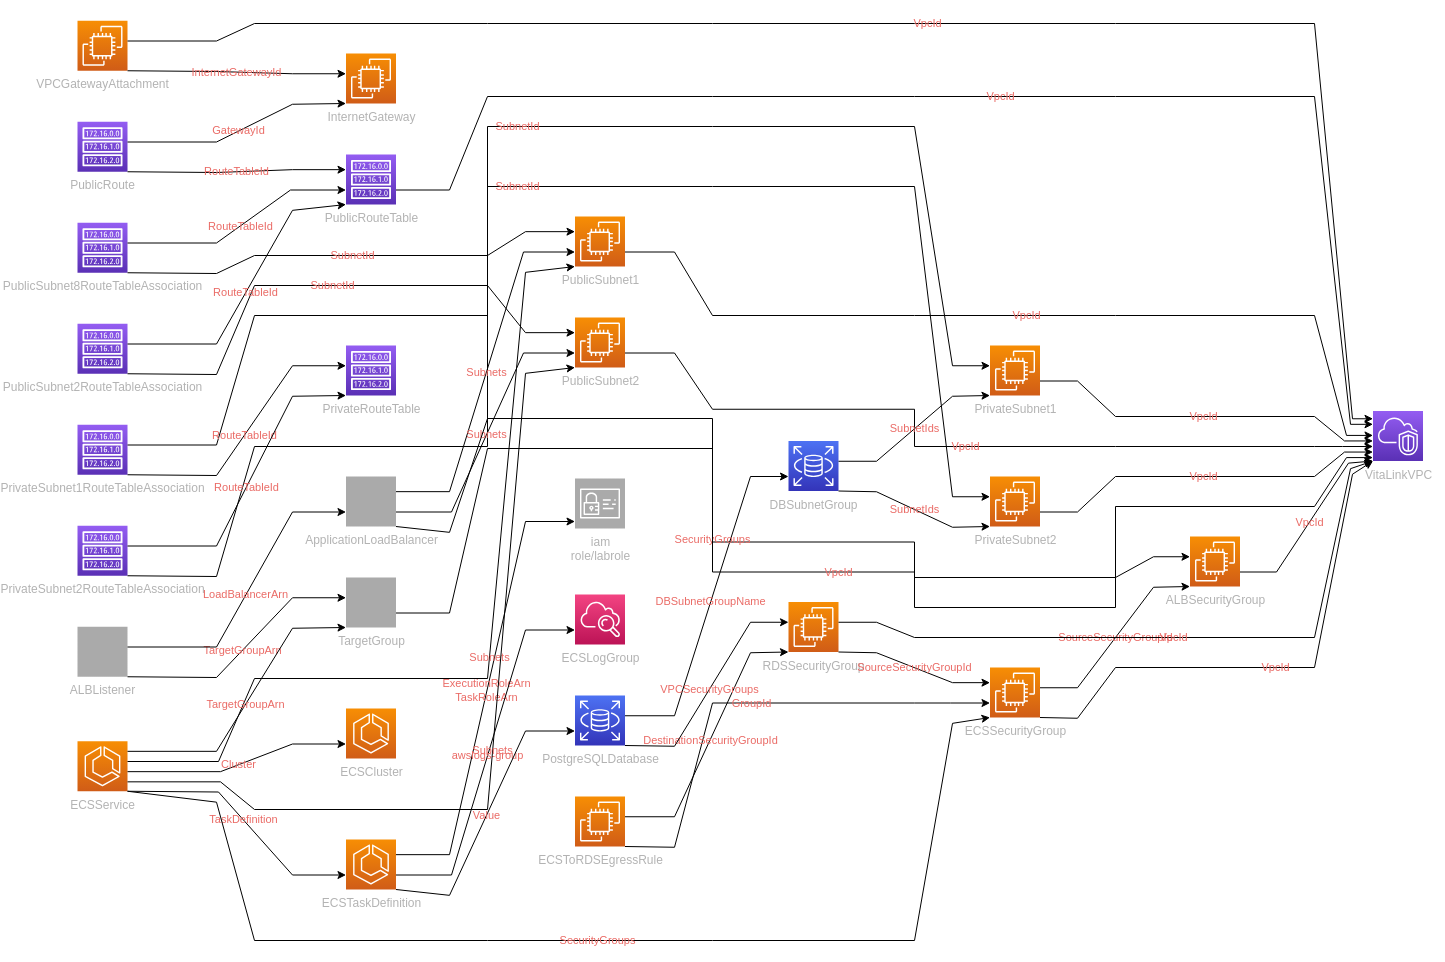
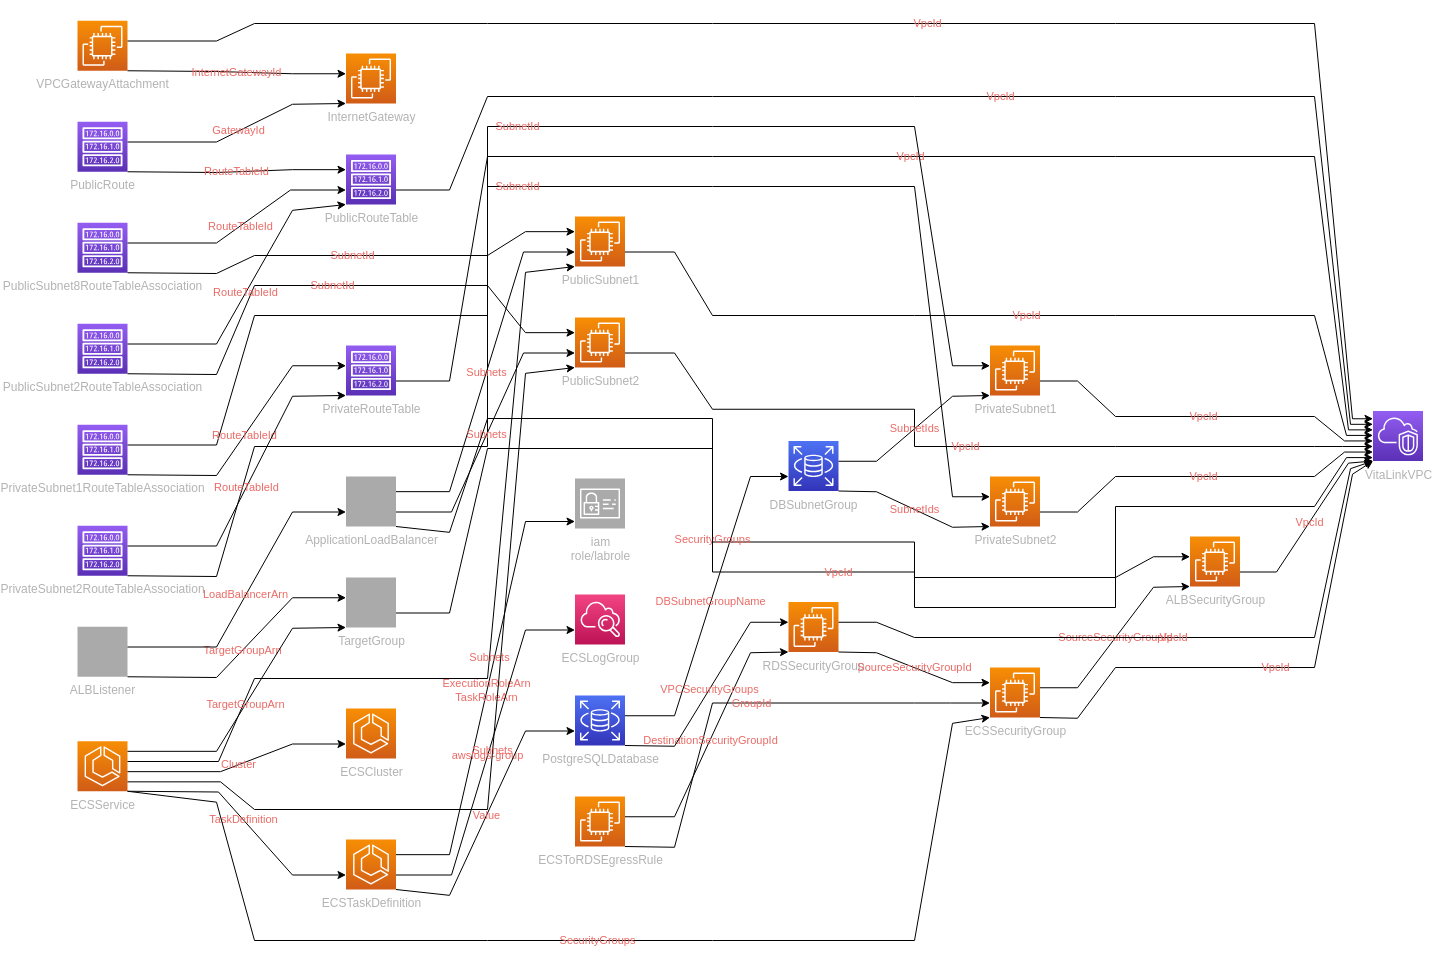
+ <mxCell id="43" value="VpcId" style="edgeStyle=orthogonalEdgeStyle;rounded=0;orthogonalLoop=1;jettySize=auto;html=1;labelBackgroundColor=none;fontColor=#EA6B66;noEdgeStyle=1;orthogonal=1;" parent="1" source="13" target="2" edge="1"><mxGeometry relative="1" as="geometry"><Array as="points"><mxPoint x="392" y="380.5" /><mxPoint x="430" y="156" /><mxPoint x="655" y="156" /><mxPoint x="655" y="156" /><mxPoint x="857" y="156" /><mxPoint x="857" y="156" /><mxPoint x="1058" y="156" /><mxPoint x="1058" y="156" /><mxPoint x="1257" y="156" /><mxPoint x="1291" y="429.364" /></Array></mxGeometry></mxCell>
